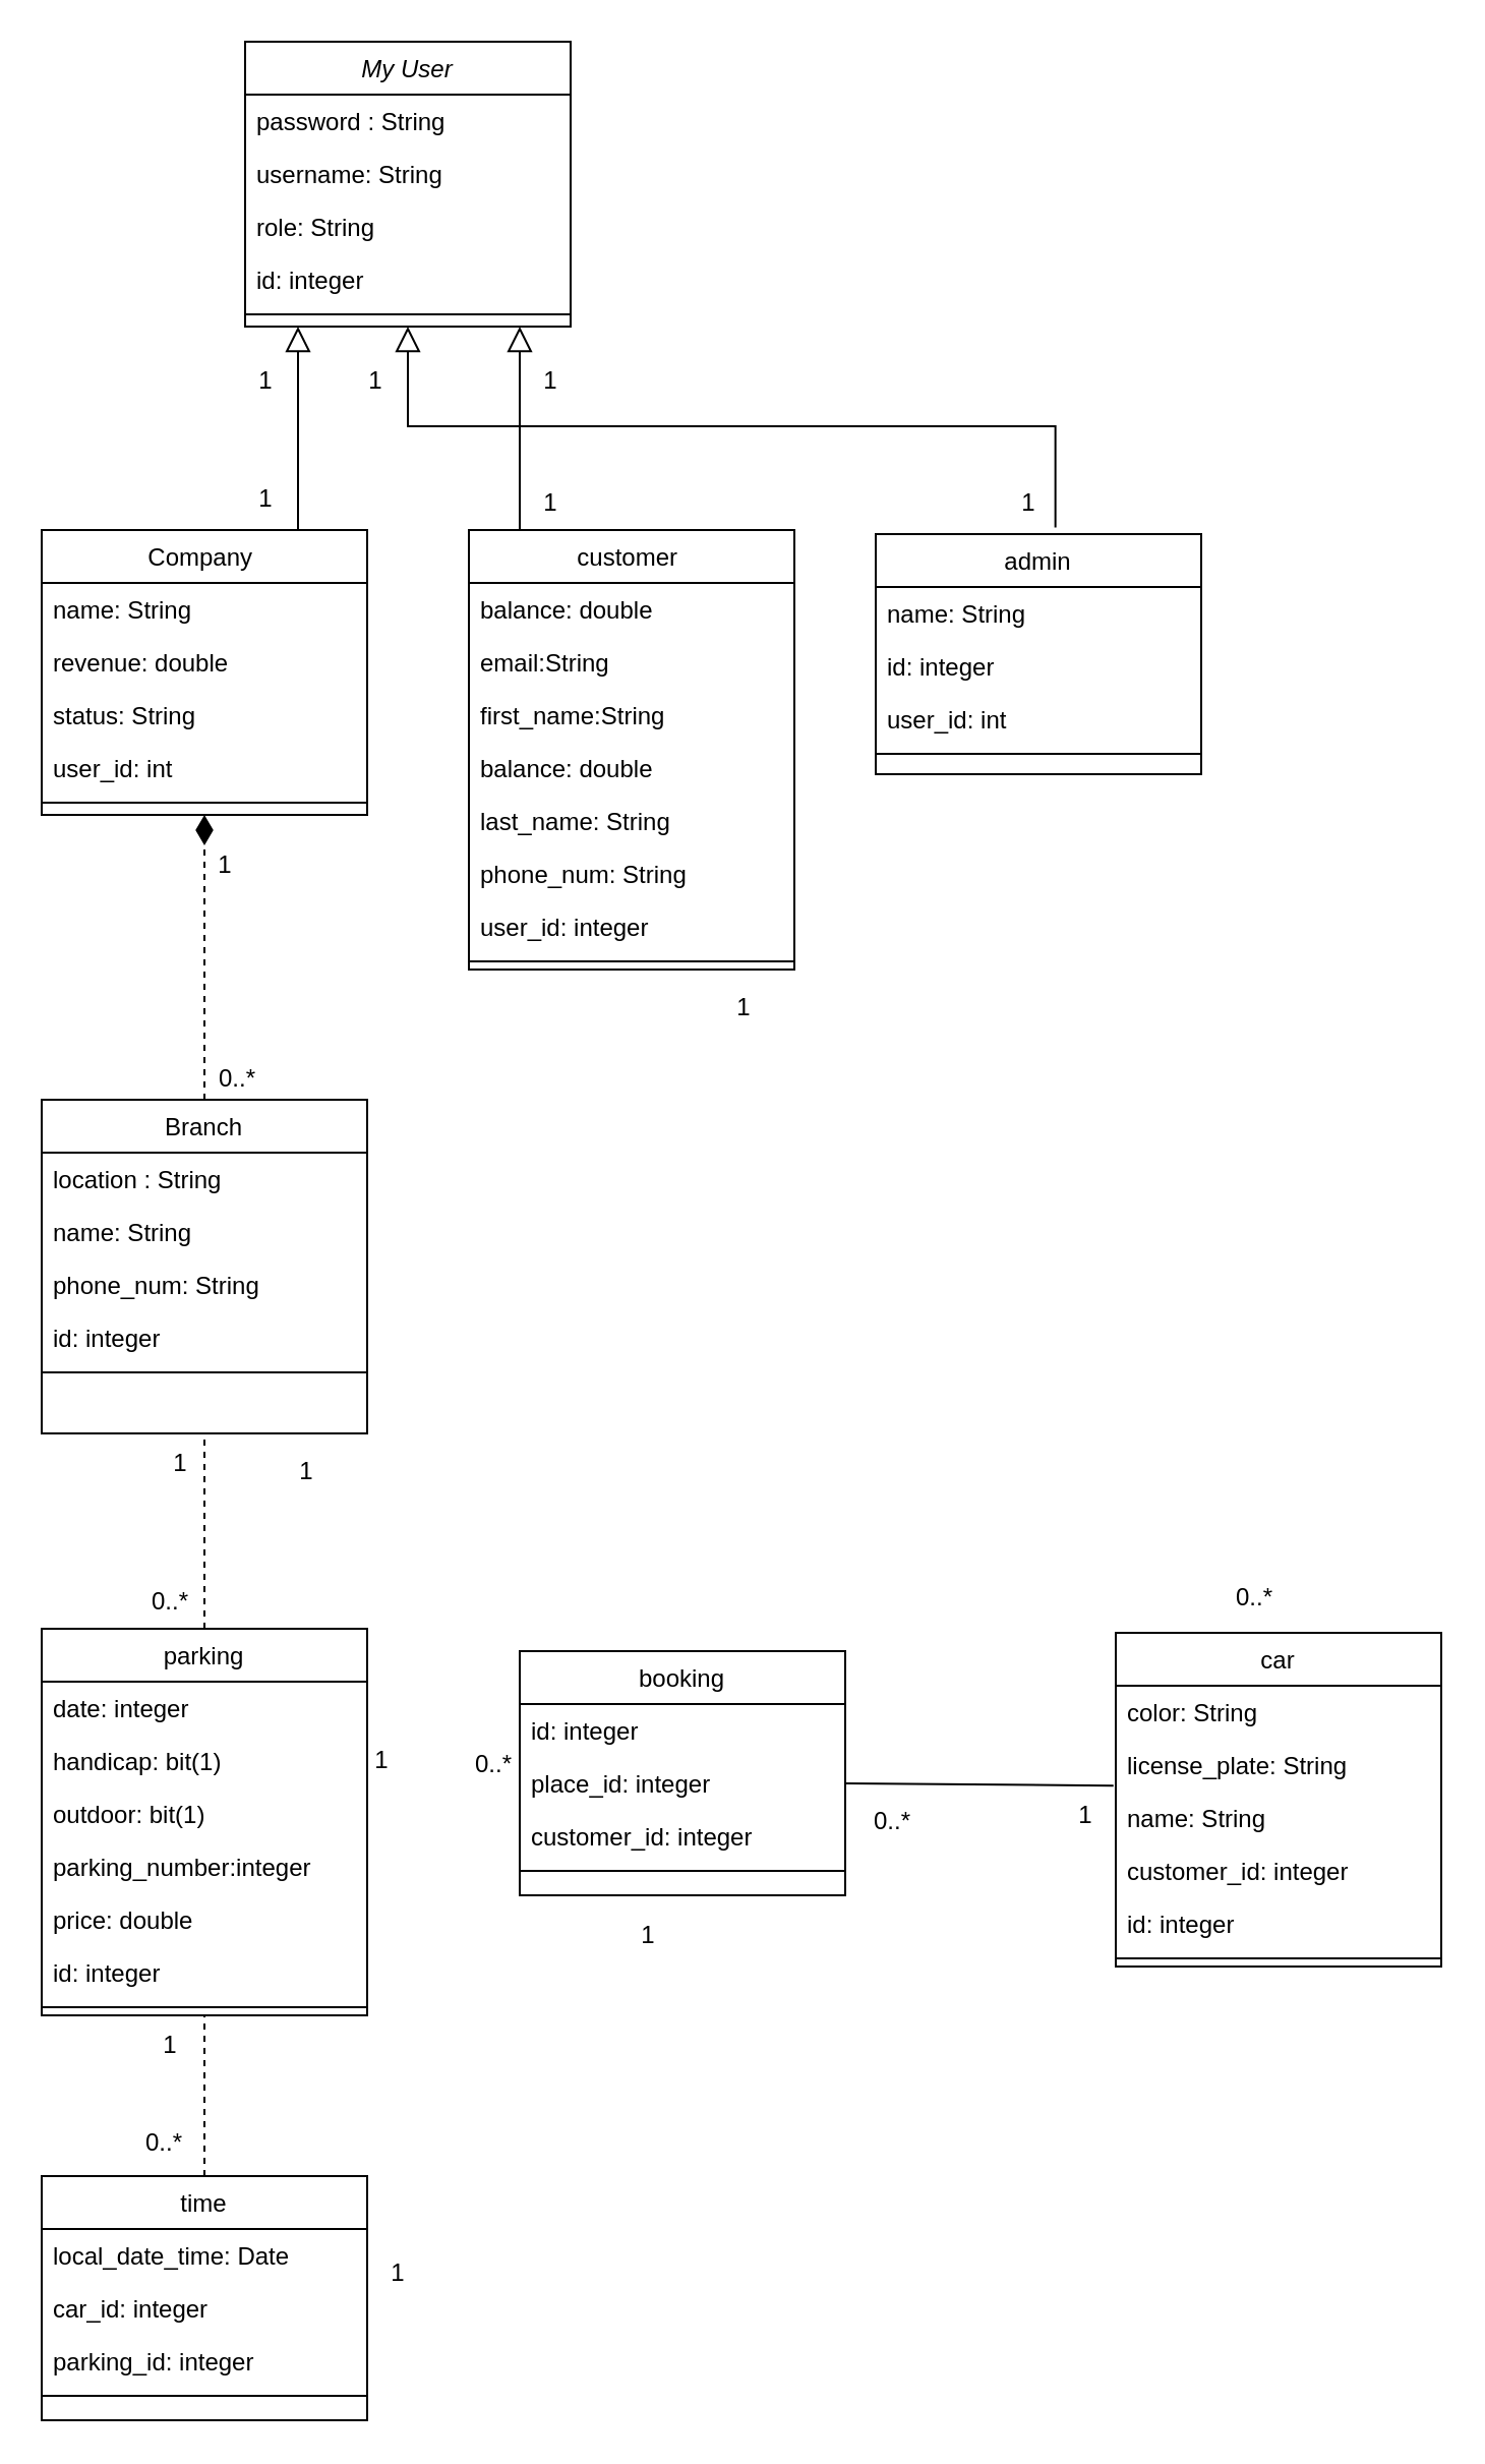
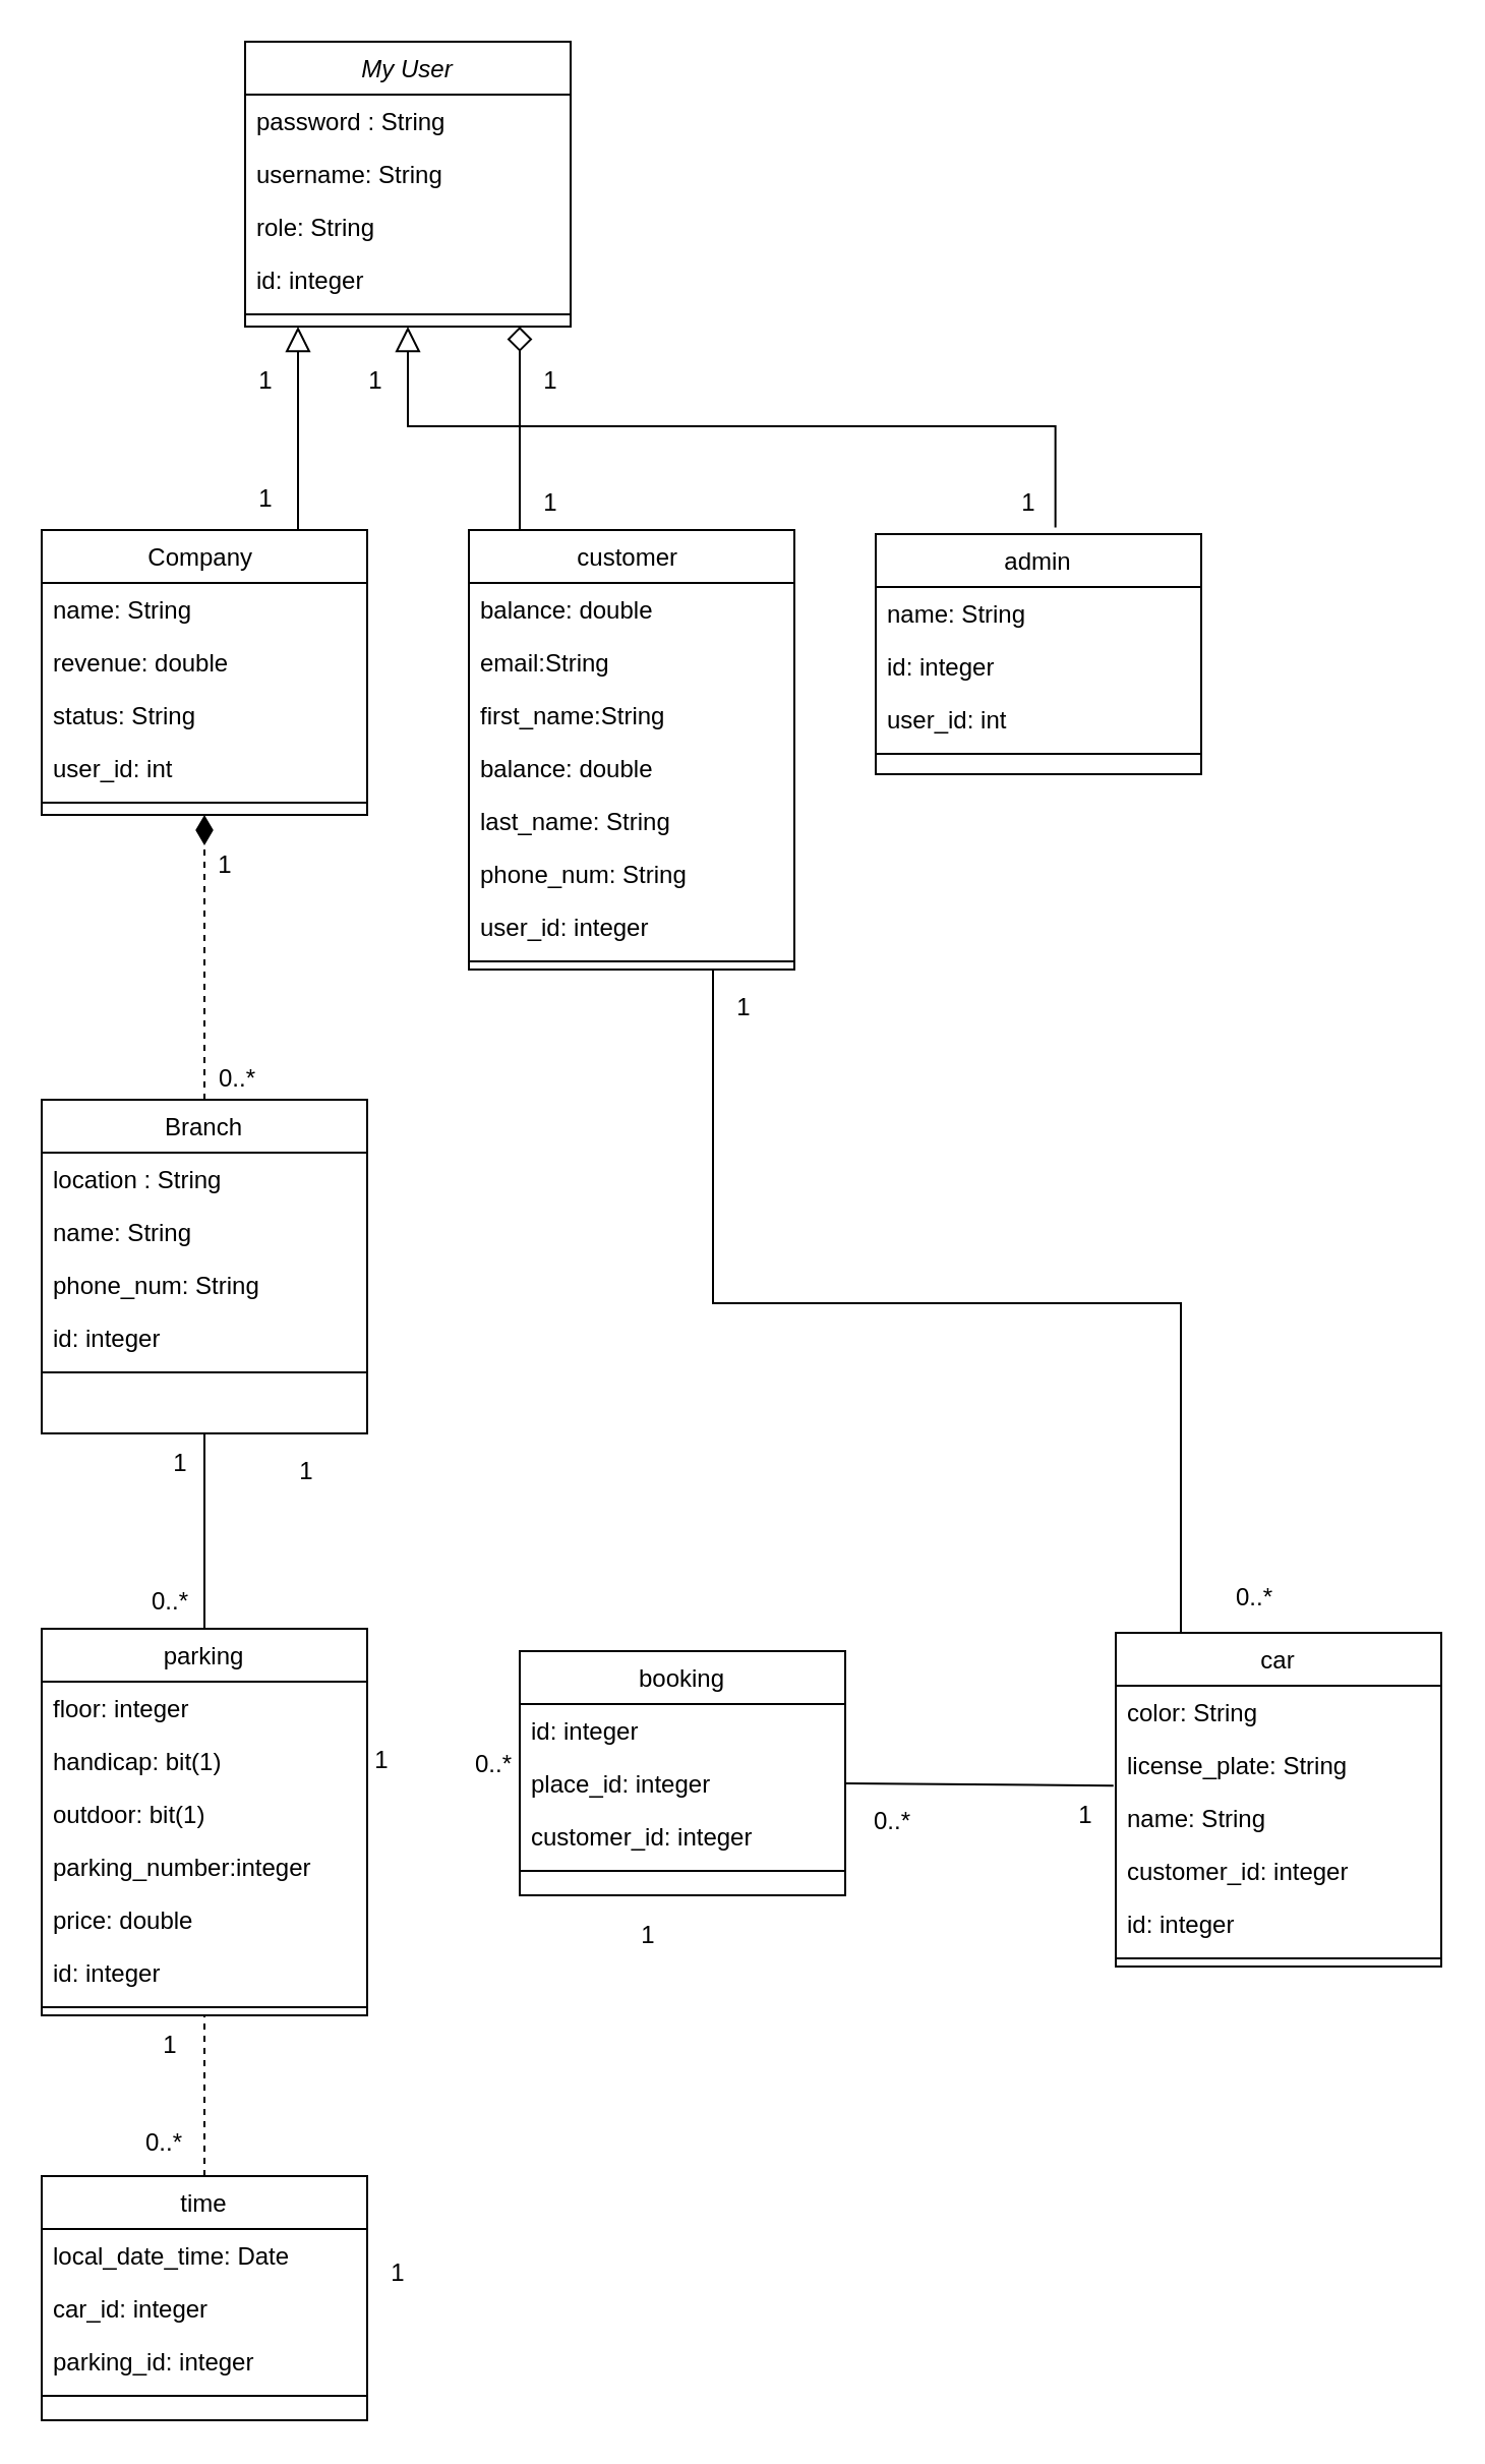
- <mxCell id="24" value="" style="endArrow=block;endSize=10;endFill=0;shadow=0;strokeWidth=1;rounded=0;edgeStyle=elbowEdgeStyle;elbow=vertical;" parent="1" source="15" target="2" edge="1"><mxGeometry width="160" relative="1" as="geometry"><mxPoint x="110" y="273" as="sourcePoint" /><mxPoint x="210" y="171" as="targetPoint" /><Array as="points"><mxPoint x="255" y="215" /></Array></mxGeometry></mxCell>
+ <mxCell id="24" value="" style="endArrow=diamond;endSize=10;endFill=0;shadow=0;strokeWidth=1;rounded=0;edgeStyle=elbowEdgeStyle;elbow=vertical;" parent="1" source="15" target="2" edge="1"><mxGeometry width="160" relative="1" as="geometry"><mxPoint x="110" y="273" as="sourcePoint" /><mxPoint x="210" y="171" as="targetPoint" /><Array as="points"><mxPoint x="255" y="215" /></Array></mxGeometry></mxCell>
+ <mxCell id="74" value="" style="edgeStyle=orthogonalEdgeStyle;rounded=0;orthogonalLoop=1;jettySize=auto;html=1;entryX=0.75;entryY=1;entryDx=0;entryDy=0;endArrow=none;endFill=0;exitX=0.5;exitY=0;exitDx=0;exitDy=0;" parent="1" source="65" target="15" edge="1"><mxGeometry relative="1" as="geometry"><mxPoint x="592.5" y="886.5" as="sourcePoint" /><mxPoint x="527.5" y="551.5" as="targetPoint" /><Array as="points"><mxPoint x="580" y="640" /><mxPoint x="350" y="640" /></Array></mxGeometry></mxCell>
- <mxCell id="40" value="" style="edgeStyle=orthogonalEdgeStyle;rounded=0;orthogonalLoop=1;jettySize=auto;html=1;entryX=0.5;entryY=1;entryDx=0;entryDy=0;endArrow=none;endFill=0;dashed=1;" parent="1" source="41" target="32" edge="1"><mxGeometry relative="1" as="geometry" /></mxCell>
+ <mxCell id="40" value="" style="edgeStyle=orthogonalEdgeStyle;rounded=0;orthogonalLoop=1;jettySize=auto;html=1;entryX=0.5;entryY=1;entryDx=0;entryDy=0;endArrow=none;endFill=0;" parent="1" source="41" target="32" edge="1"><mxGeometry relative="1" as="geometry" /></mxCell>
- <mxCell id="42" value="date: integer" style="text;align=left;verticalAlign=top;spacingLeft=4;spacingRight=4;overflow=hidden;rotatable=0;points=[[0,0.5],[1,0.5]];portConstraint=eastwest;" parent="41" vertex="1"><mxGeometry y="26" width="160" height="26" as="geometry" /></mxCell>
+ <mxCell id="42" value="floor: integer" style="text;align=left;verticalAlign=top;spacingLeft=4;spacingRight=4;overflow=hidden;rotatable=0;points=[[0,0.5],[1,0.5]];portConstraint=eastwest;" parent="41" vertex="1"><mxGeometry y="26" width="160" height="26" as="geometry" /></mxCell>
